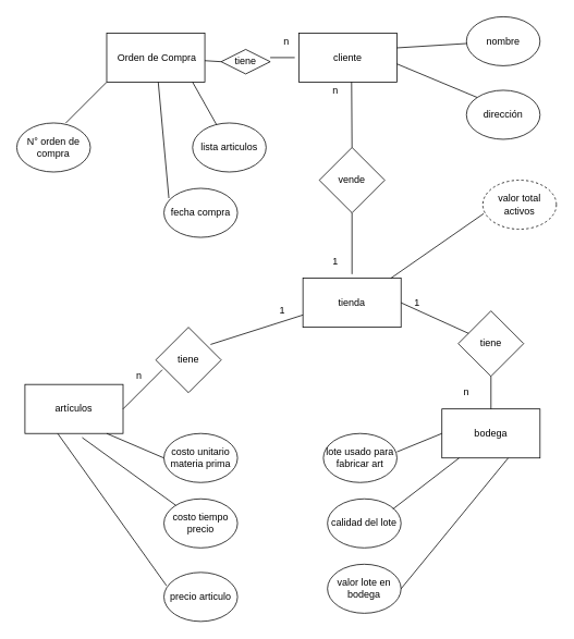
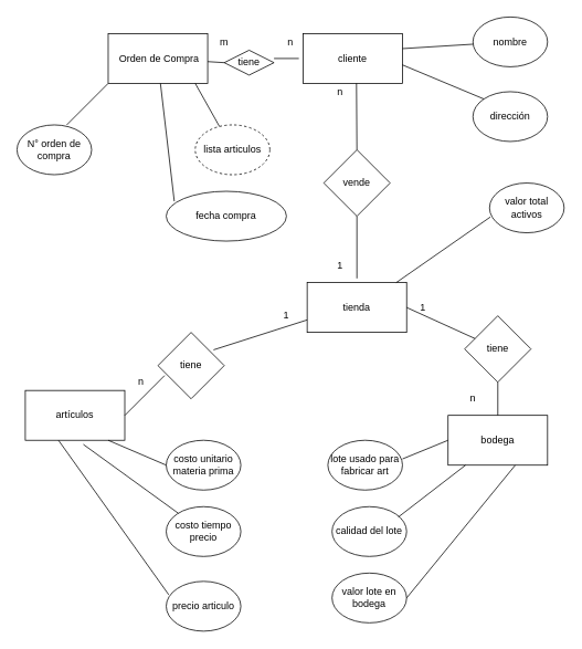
+ <mxCell id="44" value="m" style="text;html=1;strokeColor=none;fillColor=none;align=center;verticalAlign=middle;whiteSpace=wrap;rounded=0;" parent="1" vertex="1"><mxGeometry x="250" y="40" width="40" height="20" as="geometry" /></mxCell>
- <mxCell id="14" value="lista articulos" style="ellipse;whiteSpace=wrap;html=1;" parent="1" vertex="1"><mxGeometry x="235" y="150" width="90" height="60" as="geometry" /></mxCell>
+ <mxCell id="14" value="lista articulos" style="ellipse;whiteSpace=wrap;html=1;dashed=1;" parent="1" vertex="1"><mxGeometry x="235" y="150" width="90" height="60" as="geometry" /></mxCell>
- <mxCell id="38" value="valor total activos" style="ellipse;whiteSpace=wrap;html=1;dashed=1;" parent="1" vertex="1"><mxGeometry x="590" y="220" width="90" height="60" as="geometry" /></mxCell>
+ <mxCell id="38" value="valor total activos" style="ellipse;whiteSpace=wrap;html=1;" parent="1" vertex="1"><mxGeometry x="590" y="220" width="90" height="60" as="geometry" /></mxCell>
- <mxCell id="15" value="fecha compra" style="ellipse;whiteSpace=wrap;html=1;" parent="1" vertex="1"><mxGeometry x="200" y="230" width="90" height="60" as="geometry" /></mxCell>
+ <mxCell id="15" value="fecha compra" style="ellipse;whiteSpace=wrap;html=1;" parent="1" vertex="1"><mxGeometry x="200" y="230" width="145" height="60" as="geometry" /></mxCell>
